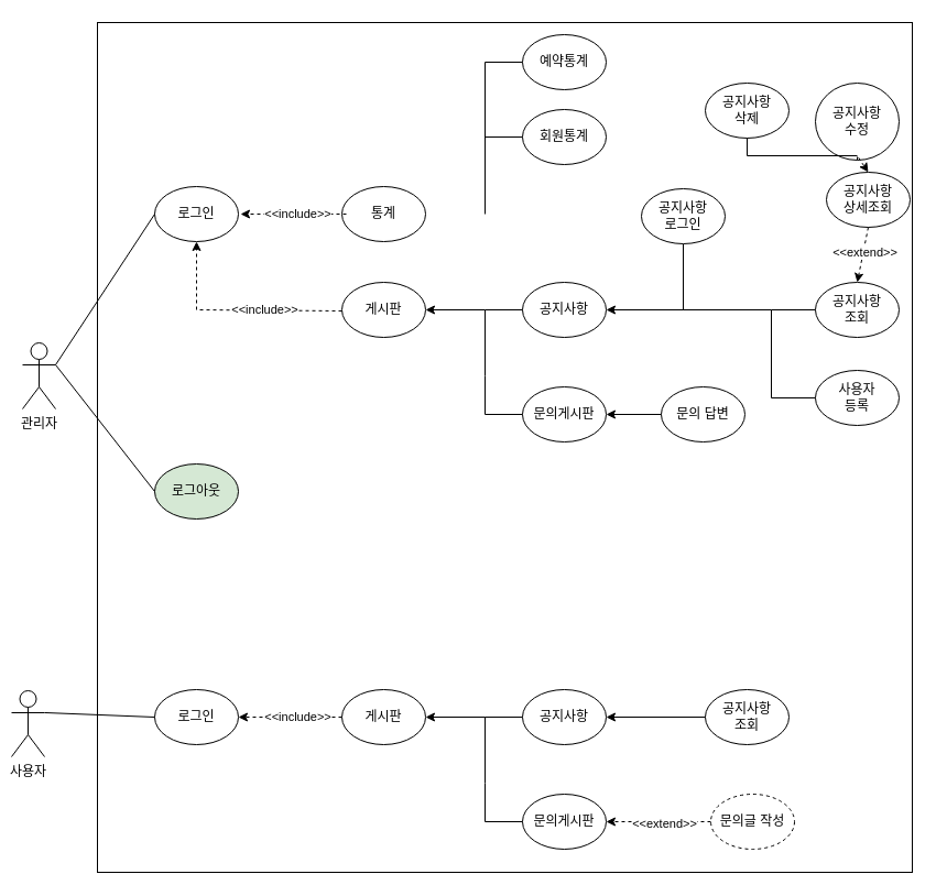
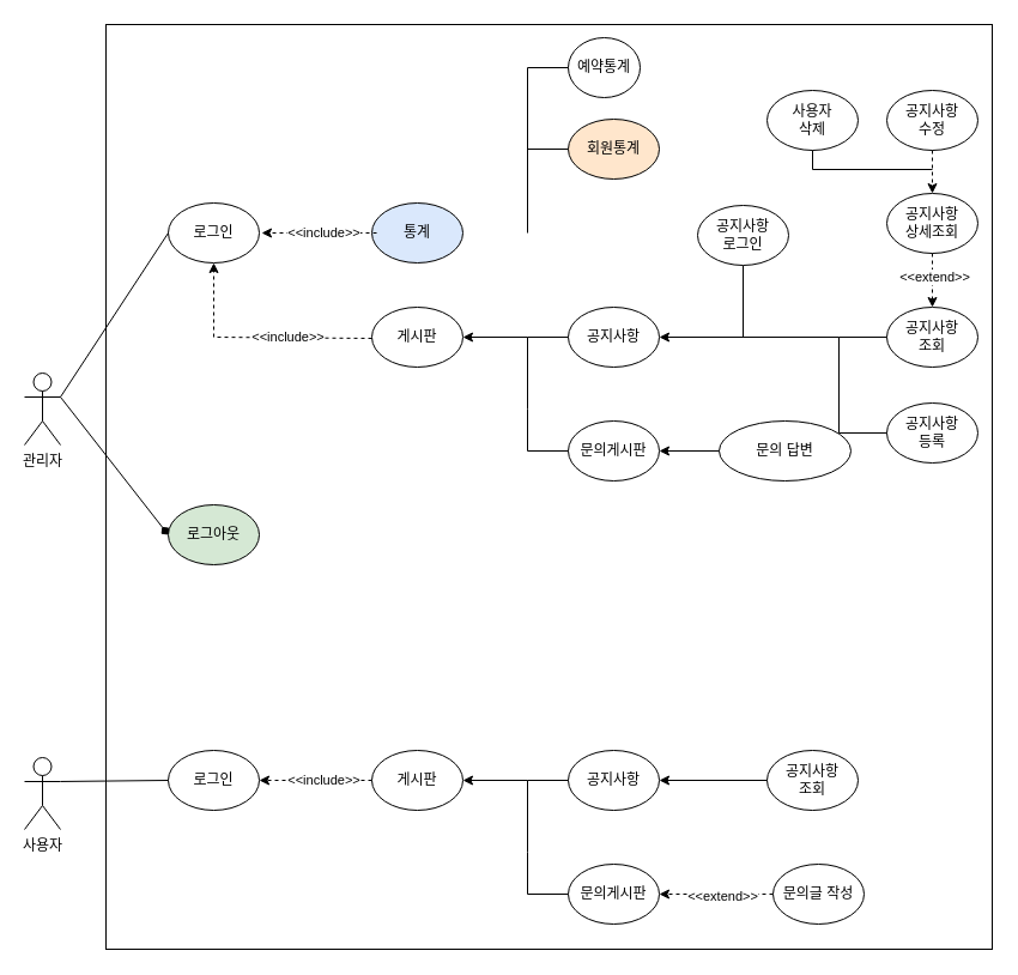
- <mxCell id="7" value="예약통계" style="ellipse;whiteSpace=wrap;html=1;" parent="1" vertex="1"><mxGeometry x="474" y="31" width="76" height="50" as="geometry" /></mxCell>
+ <mxCell id="7" value="예약통계" style="ellipse;whiteSpace=wrap;html=1;" parent="1" vertex="1"><mxGeometry x="474" y="31" width="60" height="50" as="geometry" /></mxCell>
- <mxCell id="28" value="공지사항&lt;br&gt;삭제" style="ellipse;whiteSpace=wrap;html=1;" parent="1" vertex="1"><mxGeometry x="640" y="75" width="76" height="50" as="geometry" /></mxCell>
+ <mxCell id="28" value="사용자&lt;br&gt;삭제" style="ellipse;whiteSpace=wrap;html=1;" parent="1" vertex="1"><mxGeometry x="640" y="75" width="76" height="50" as="geometry" /></mxCell>
- <mxCell id="22" value="공지사항&lt;br&gt;수정" style="ellipse;whiteSpace=wrap;html=1;" parent="1" vertex="1"><mxGeometry x="740" y="75" width="76" height="70" as="geometry" /></mxCell>
+ <mxCell id="22" value="공지사항&lt;br&gt;수정" style="ellipse;whiteSpace=wrap;html=1;" parent="1" vertex="1"><mxGeometry x="740" y="75" width="76" height="50" as="geometry" /></mxCell>
- <mxCell id="6" value="회원통계" style="ellipse;whiteSpace=wrap;html=1;" parent="1" vertex="1"><mxGeometry x="474" y="99" width="76" height="50" as="geometry" /></mxCell>
+ <mxCell id="6" value="회원통계" style="ellipse;whiteSpace=wrap;html=1;fillColor=#ffe6cc;" parent="1" vertex="1"><mxGeometry x="474" y="99" width="76" height="50" as="geometry" /></mxCell>
- <mxCell id="33" value="공지사항&lt;br&gt;상세조회" style="ellipse;whiteSpace=wrap;html=1;" parent="1" vertex="1"><mxGeometry x="750" y="156" width="76" height="50" as="geometry" /></mxCell>
+ <mxCell id="33" value="공지사항&lt;br&gt;상세조회" style="ellipse;whiteSpace=wrap;html=1;" parent="1" vertex="1"><mxGeometry x="740" y="161" width="76" height="50" as="geometry" /></mxCell>
- <mxCell id="5" value="통계" style="ellipse;whiteSpace=wrap;html=1;" parent="1" vertex="1"><mxGeometry x="310" y="169" width="76" height="50" as="geometry" /></mxCell>
+ <mxCell id="5" value="통계" style="ellipse;whiteSpace=wrap;html=1;fillColor=#dae8fc;" parent="1" vertex="1"><mxGeometry x="310" y="169" width="76" height="50" as="geometry" /></mxCell>
- <mxCell id="25" value="사용자&lt;br&gt;등록" style="ellipse;whiteSpace=wrap;html=1;" parent="1" vertex="1"><mxGeometry x="740" y="336" width="76" height="50" as="geometry" /></mxCell>
+ <mxCell id="25" value="공지사항&lt;br&gt;등록" style="ellipse;whiteSpace=wrap;html=1;" parent="1" vertex="1"><mxGeometry x="740" y="336" width="76" height="50" as="geometry" /></mxCell>
- <mxCell id="24" value="문의 답변" style="ellipse;whiteSpace=wrap;html=1;" parent="1" vertex="1"><mxGeometry x="600" y="351" width="76" height="50" as="geometry" /></mxCell>
+ <mxCell id="24" value="문의 답변" style="ellipse;whiteSpace=wrap;html=1;" parent="1" vertex="1"><mxGeometry x="600" y="351" width="110" height="50" as="geometry" /></mxCell>
- <mxCell id="15" value="" style="endArrow=none;html=1;rounded=0;entryX=0;entryY=0.5;entryDx=0;entryDy=0;exitX=1;exitY=0.333;exitDx=0;exitDy=0;exitPerimeter=0;" parent="1" source="4" target="14" edge="1"><mxGeometry width="50" height="50" relative="1" as="geometry"><mxPoint x="50" y="311" as="sourcePoint" /><mxPoint x="450" y="191" as="targetPoint" /></mxGeometry></mxCell>
+ <mxCell id="15" value="" style="endArrow=diamond;html=1;rounded=0;entryX=0;entryY=0.5;entryDx=0;entryDy=0;exitX=1;exitY=0.333;exitDx=0;exitDy=0;exitPerimeter=0;" parent="1" source="4" target="14" edge="1"><mxGeometry width="50" height="50" relative="1" as="geometry"><mxPoint x="50" y="311" as="sourcePoint" /><mxPoint x="450" y="191" as="targetPoint" /></mxGeometry></mxCell>
- <mxCell id="3" value="사용자" style="shape=umlActor;verticalLabelPosition=bottom;verticalAlign=top;html=1;outlineConnect=0;" parent="1" vertex="1"><mxGeometry x="10" y="627" width="30" height="60" as="geometry" /></mxCell>
+ <mxCell id="3" value="사용자" style="shape=umlActor;verticalLabelPosition=bottom;verticalAlign=top;html=1;outlineConnect=0;" parent="1" vertex="1"><mxGeometry x="20" y="632" width="30" height="60" as="geometry" /></mxCell>
- <mxCell id="45" value="문의글 작성" style="ellipse;whiteSpace=wrap;html=1;dashed=1;" parent="1" vertex="1"><mxGeometry x="645" y="721" width="76" height="50" as="geometry" /></mxCell>
+ <mxCell id="45" value="문의글 작성" style="ellipse;whiteSpace=wrap;html=1;" parent="1" vertex="1"><mxGeometry x="645" y="721" width="76" height="50" as="geometry" /></mxCell>
